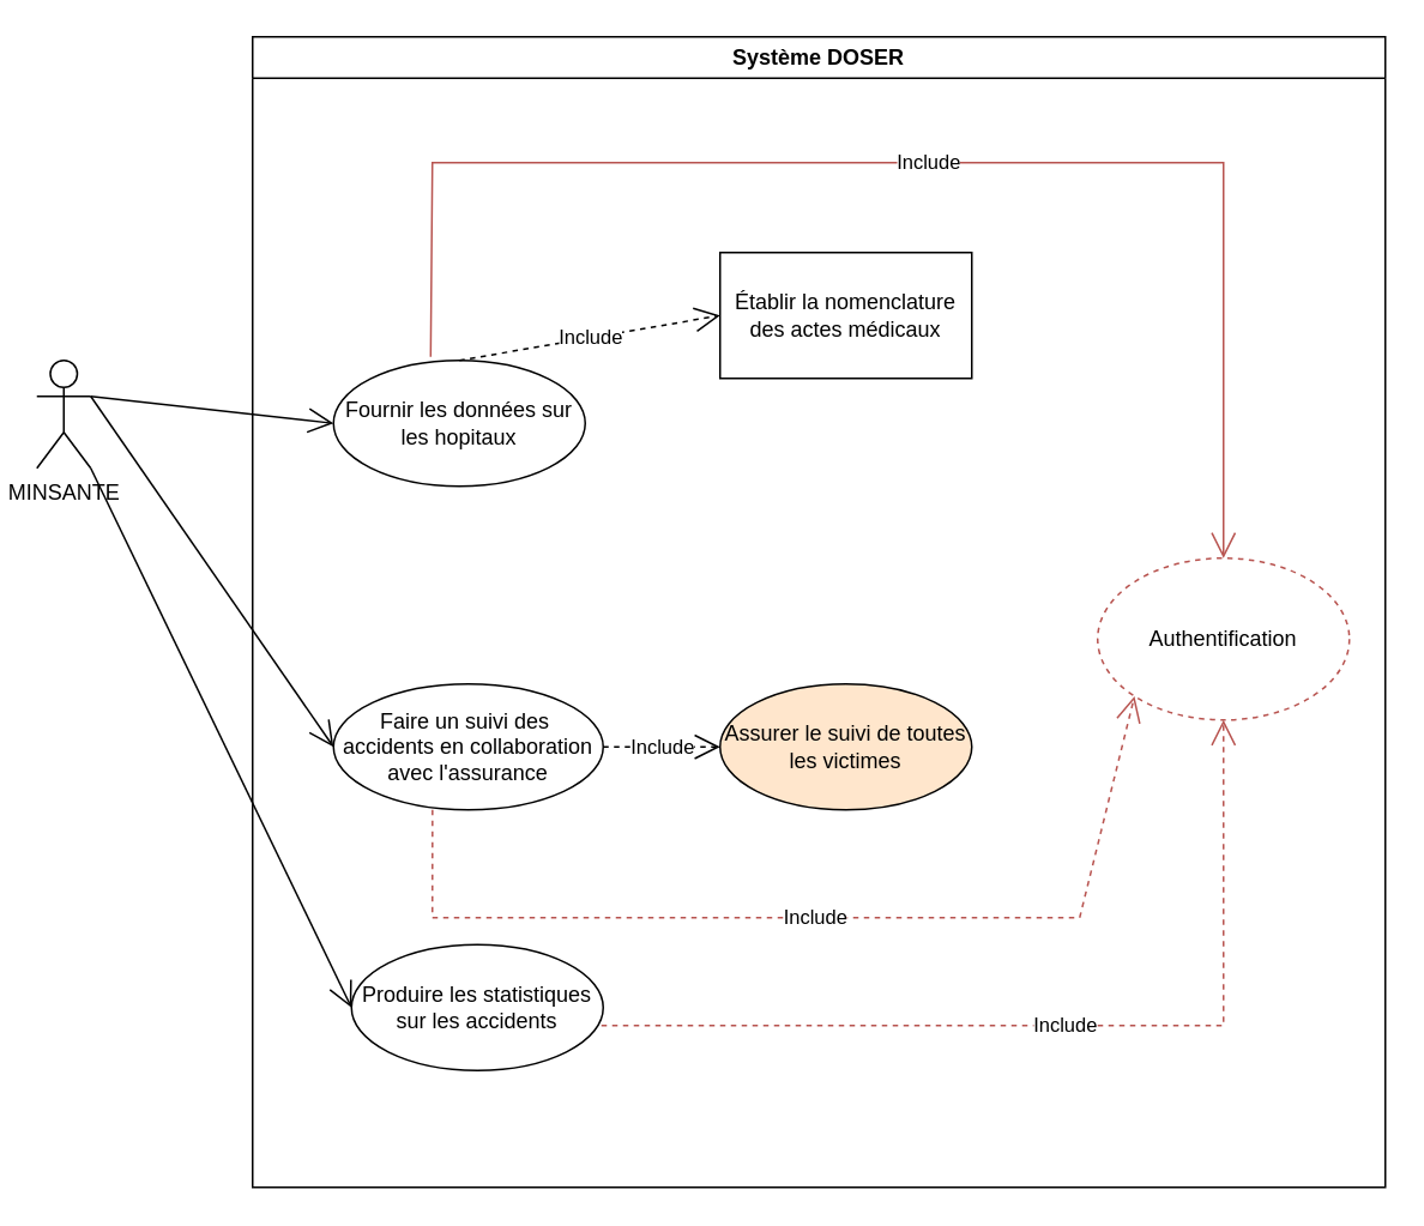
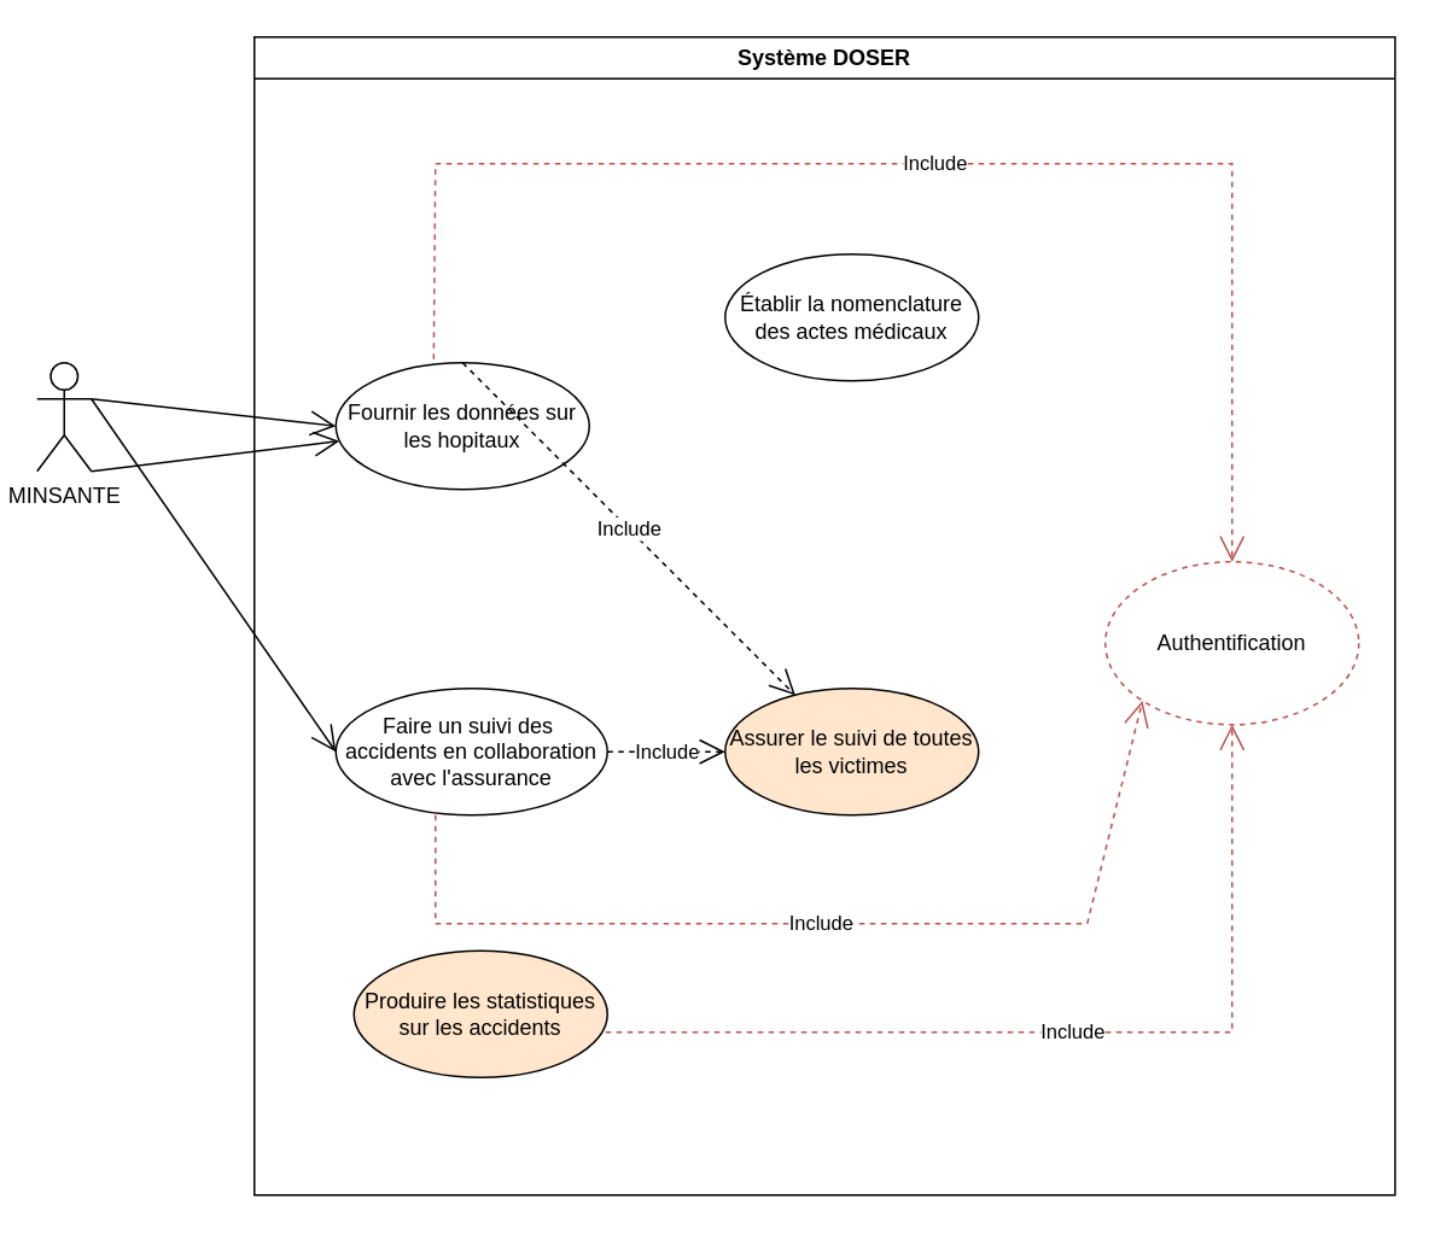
- <mxCell id="13" value="Include" style="endArrow=open;endSize=12;dashed=0;html=1;rounded=0;entryX=0.5;entryY=0;entryDx=0;entryDy=0;exitX=0.386;exitY=-0.029;exitDx=0;exitDy=0;exitPerimeter=0;fillColor=#f8cecc;strokeColor=#b85450;" edge="1" parent="3" source="4" target="12"><mxGeometry width="160" relative="1" as="geometry"><mxPoint x="100" y="150" as="sourcePoint" /><mxPoint x="590" y="70" as="targetPoint" /><Array as="points"><mxPoint x="100" y="70" /><mxPoint x="540" y="70" /></Array></mxGeometry></mxCell>
+ <mxCell id="13" value="Include" style="endArrow=open;endSize=12;dashed=1;html=1;rounded=0;entryX=0.5;entryY=0;entryDx=0;entryDy=0;exitX=0.386;exitY=-0.029;exitDx=0;exitDy=0;exitPerimeter=0;fillColor=#f8cecc;strokeColor=#b85450;" edge="1" parent="3" source="4" target="12"><mxGeometry width="160" relative="1" as="geometry"><mxPoint x="100" y="150" as="sourcePoint" /><mxPoint x="590" y="70" as="targetPoint" /><Array as="points"><mxPoint x="100" y="70" /><mxPoint x="540" y="70" /></Array></mxGeometry></mxCell>
- <mxCell id="6" value="Établir la nomenclature des actes médicaux" style="whiteSpace=wrap;html=1;rounded=0;" vertex="1" parent="3"><mxGeometry x="260" y="120" width="140" height="70" as="geometry" /></mxCell>
+ <mxCell id="6" value="Établir la nomenclature des actes médicaux" style="ellipse;whiteSpace=wrap;html=1;" vertex="1" parent="3"><mxGeometry x="260" y="120" width="140" height="70" as="geometry" /></mxCell>
- <mxCell id="9" value="Include" style="endArrow=open;endSize=12;dashed=1;html=1;rounded=0;exitX=0.5;exitY=0;exitDx=0;exitDy=0;entryX=0;entryY=0.5;entryDx=0;entryDy=0;" edge="1" parent="3" source="4" target="6"><mxGeometry width="160" relative="1" as="geometry"><mxPoint x="190" y="250" as="sourcePoint" /><mxPoint x="240" y="120" as="targetPoint" /></mxGeometry></mxCell>
+ <mxCell id="9" value="Include" style="endArrow=open;endSize=12;dashed=1;html=1;rounded=0;exitX=0.5;exitY=0;exitDx=0;exitDy=0;" edge="1" parent="3" source="4" target="10"><mxGeometry width="160" relative="1" as="geometry"><mxPoint x="190" y="250" as="sourcePoint" /><mxPoint x="240" y="120" as="targetPoint" /></mxGeometry></mxCell>
- <mxCell id="17" value="" style="endArrow=open;endFill=1;endSize=12;html=1;rounded=0;exitX=1;exitY=1;exitDx=0;exitDy=0;exitPerimeter=0;entryX=0;entryY=0.5;entryDx=0;entryDy=0;" edge="1" parent="1" source="2" target="8"><mxGeometry width="160" relative="1" as="geometry"><mxPoint x="175" y="380" as="sourcePoint" /><mxPoint x="335" y="380" as="targetPoint" /></mxGeometry></mxCell>
+ <mxCell id="17" value="" style="endArrow=open;endFill=1;endSize=12;html=1;rounded=0;exitX=1;exitY=1;exitDx=0;exitDy=0;exitPerimeter=0;" edge="1" parent="1" source="2" target="4"><mxGeometry width="160" relative="1" as="geometry"><mxPoint x="175" y="380" as="sourcePoint" /><mxPoint x="335" y="380" as="targetPoint" /></mxGeometry></mxCell>
- <mxCell id="8" value="Produire les statistiques sur les accidents" style="ellipse;whiteSpace=wrap;html=1;" vertex="1" parent="3"><mxGeometry x="55" y="505" width="140" height="70" as="geometry" /></mxCell>
+ <mxCell id="8" value="Produire les statistiques sur les accidents" style="ellipse;whiteSpace=wrap;html=1;fillColor=#ffe6cc;" vertex="1" parent="3"><mxGeometry x="55" y="505" width="140" height="70" as="geometry" /></mxCell>
